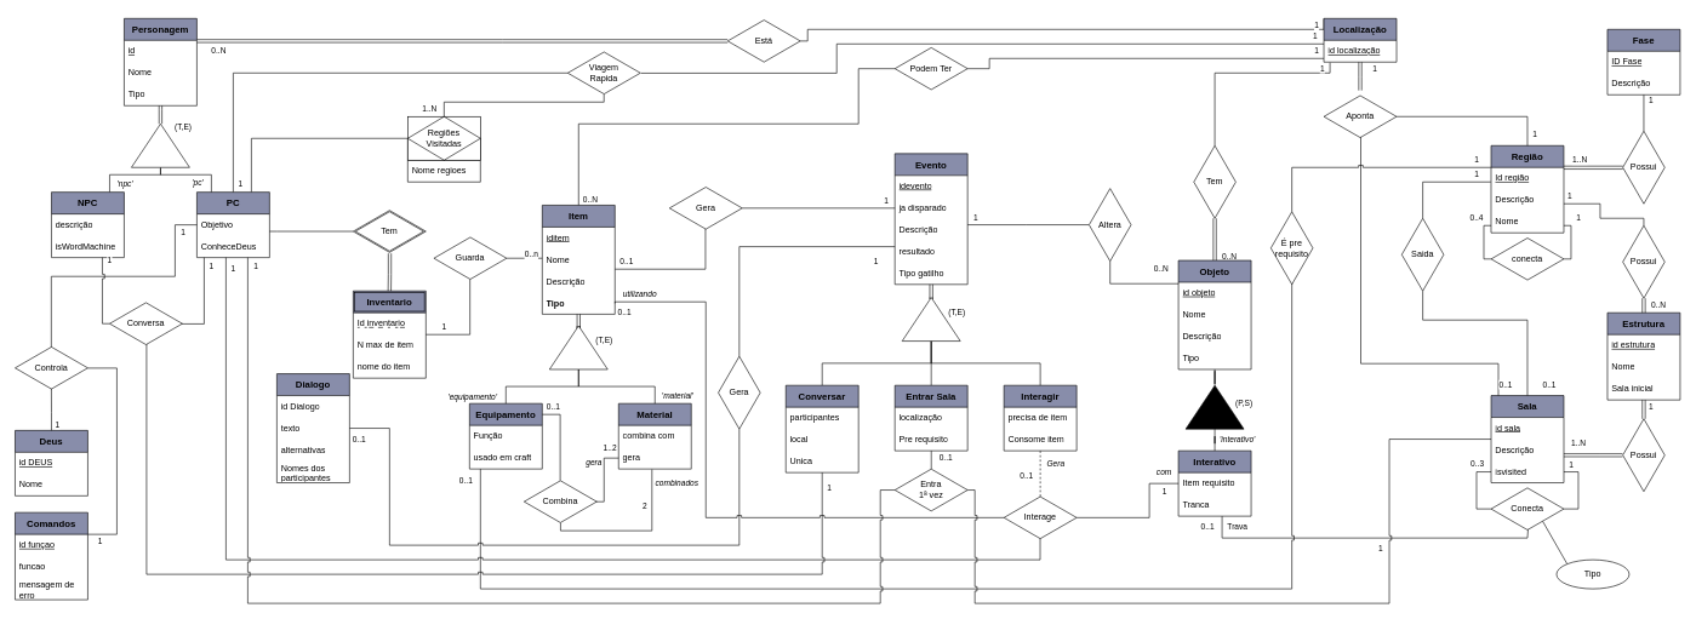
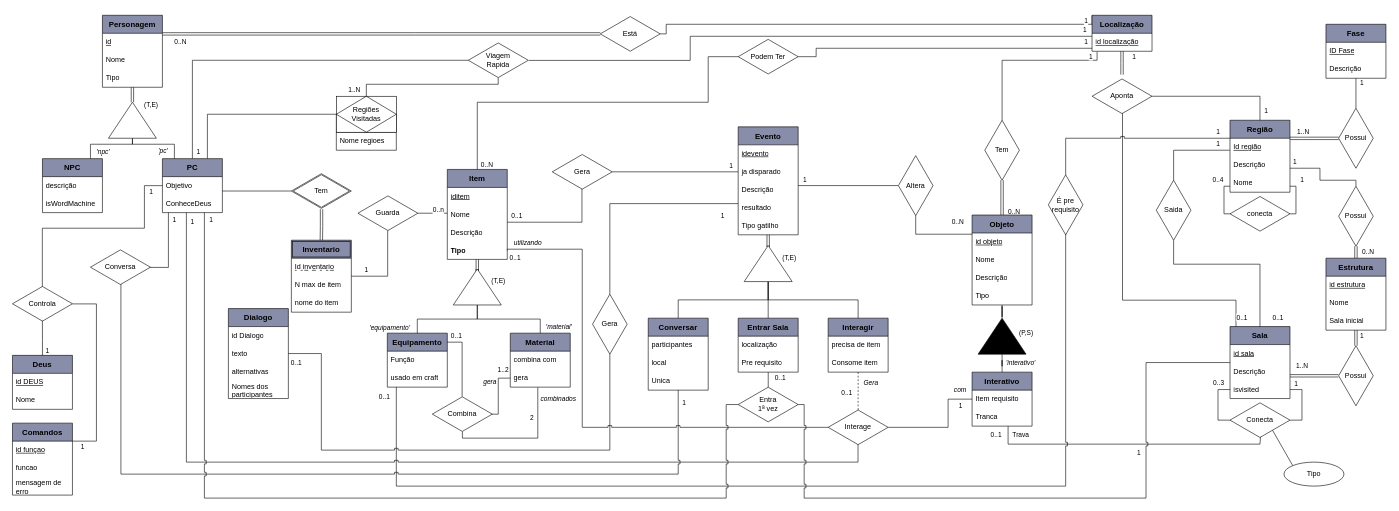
- <mxCell id="179" value="1" style="edgeStyle=orthogonalEdgeStyle;rounded=0;orthogonalLoop=1;jettySize=auto;html=1;jumpStyle=sharp;endArrow=none;endFill=0;" parent="1" source="181" target="87" edge="1"><mxGeometry x="0.93" y="-10" relative="1" as="geometry"><Array as="points"><mxPoint x="140" y="445" /></Array><mxPoint as="offset" /></mxGeometry></mxCell>
